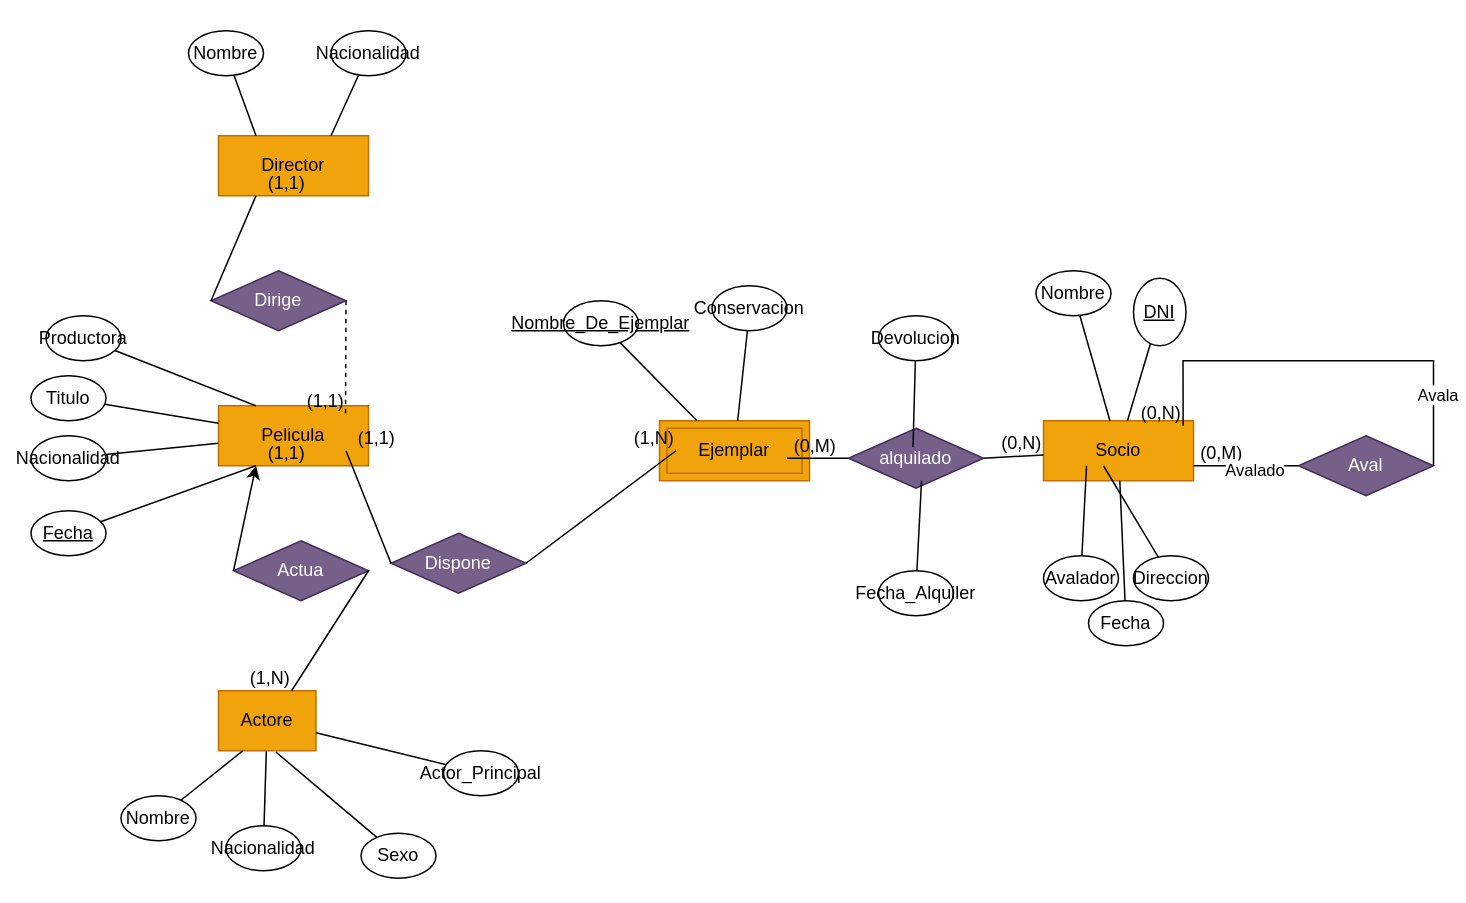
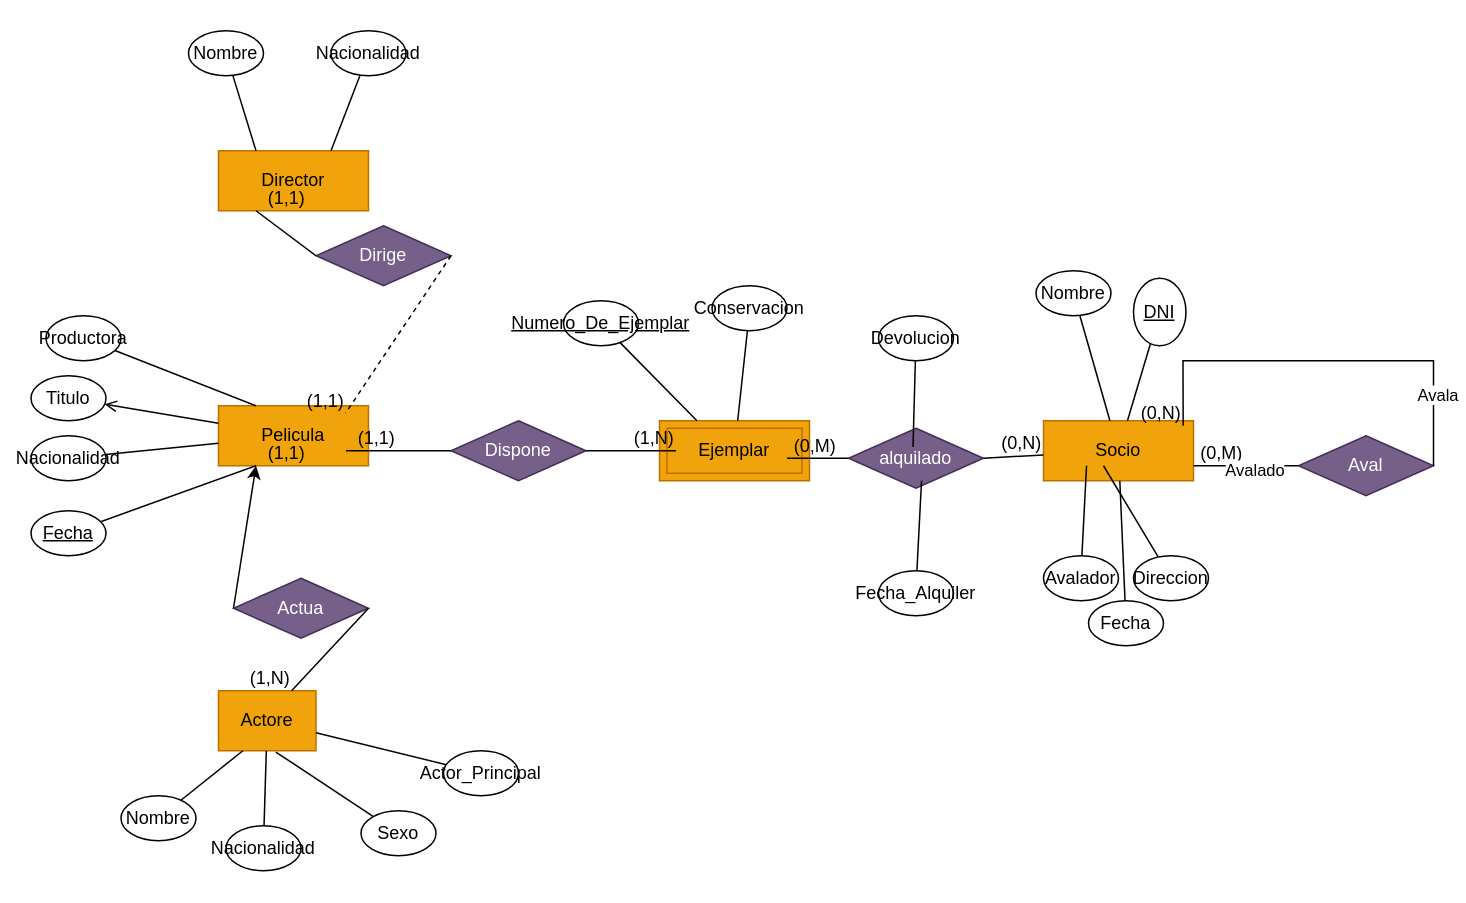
- <mxCell id="5" value="Director" style="whiteSpace=wrap;html=1;align=center;fillColor=#f0a30a;strokeColor=#BD7000;fontColor=#000000;" parent="1" vertex="1"><mxGeometry x="145" y="90" width="100" height="40" as="geometry" /></mxCell>
+ <mxCell id="5" value="Director" style="whiteSpace=wrap;html=1;align=center;fillColor=#f0a30a;strokeColor=#BD7000;fontColor=#000000;" parent="1" vertex="1"><mxGeometry x="145" y="100" width="100" height="40" as="geometry" /></mxCell>
- <mxCell id="32" value="Dirige" style="shape=rhombus;perimeter=rhombusPerimeter;whiteSpace=wrap;html=1;align=center;fillColor=#76608a;fontColor=#ffffff;strokeColor=#432D57;" parent="1" vertex="1"><mxGeometry x="140" y="180" width="90" height="40" as="geometry" /></mxCell>
+ <mxCell id="32" value="Dirige" style="shape=rhombus;perimeter=rhombusPerimeter;whiteSpace=wrap;html=1;align=center;fillColor=#76608a;fontColor=#ffffff;strokeColor=#432D57;" parent="1" vertex="1"><mxGeometry x="210" y="150" width="90" height="40" as="geometry" /></mxCell>
- <mxCell id="45" value="&lt;u&gt;Nombre_De_Ejemplar&lt;/u&gt;" style="ellipse;whiteSpace=wrap;html=1;align=center;" parent="1" vertex="1"><mxGeometry x="375" y="200" width="50" height="30" as="geometry" /></mxCell>
+ <mxCell id="45" value="&lt;u&gt;Numero_De_Ejemplar&lt;/u&gt;" style="ellipse;whiteSpace=wrap;html=1;align=center;" parent="1" vertex="1"><mxGeometry x="375" y="200" width="50" height="30" as="geometry" /></mxCell>
- <mxCell id="7" value="" style="endArrow=none;html=1;rounded=0;" parent="1" source="3" target="8" edge="1"><mxGeometry relative="1" as="geometry"><mxPoint x="-15" y="265" as="sourcePoint" /><mxPoint x="45" y="265" as="targetPoint" /></mxGeometry></mxCell>
+ <mxCell id="7" value="" style="endArrow=open;html=1;rounded=0;" parent="1" source="3" target="8" edge="1"><mxGeometry relative="1" as="geometry"><mxPoint x="-15" y="265" as="sourcePoint" /><mxPoint x="45" y="265" as="targetPoint" /></mxGeometry></mxCell>
- <mxCell id="37" value="Dispone" style="shape=rhombus;perimeter=rhombusPerimeter;whiteSpace=wrap;html=1;align=center;fillColor=#76608a;fontColor=#ffffff;strokeColor=#432D57;" parent="1" vertex="1"><mxGeometry x="260" y="355" width="90" height="40" as="geometry" /></mxCell>
+ <mxCell id="37" value="Dispone" style="shape=rhombus;perimeter=rhombusPerimeter;whiteSpace=wrap;html=1;align=center;fillColor=#76608a;fontColor=#ffffff;strokeColor=#432D57;" parent="1" vertex="1"><mxGeometry x="300" y="280" width="90" height="40" as="geometry" /></mxCell>
- <mxCell id="15" value="Actua" style="shape=rhombus;perimeter=rhombusPerimeter;whiteSpace=wrap;html=1;align=center;fillColor=#76608a;fontColor=#ffffff;strokeColor=#432D57;" parent="1" vertex="1"><mxGeometry x="155" y="360" width="90" height="40" as="geometry" /></mxCell>
+ <mxCell id="15" value="Actua" style="shape=rhombus;perimeter=rhombusPerimeter;whiteSpace=wrap;html=1;align=center;fillColor=#76608a;fontColor=#ffffff;strokeColor=#432D57;" parent="1" vertex="1"><mxGeometry x="155" y="385" width="90" height="40" as="geometry" /></mxCell>
- <mxCell id="23" value="Sexo" style="ellipse;whiteSpace=wrap;html=1;align=center;" parent="1" vertex="1"><mxGeometry x="240" y="555" width="50" height="30" as="geometry" /></mxCell>
+ <mxCell id="23" value="Sexo" style="ellipse;whiteSpace=wrap;html=1;align=center;" parent="1" vertex="1"><mxGeometry x="240" y="540" width="50" height="30" as="geometry" /></mxCell>
